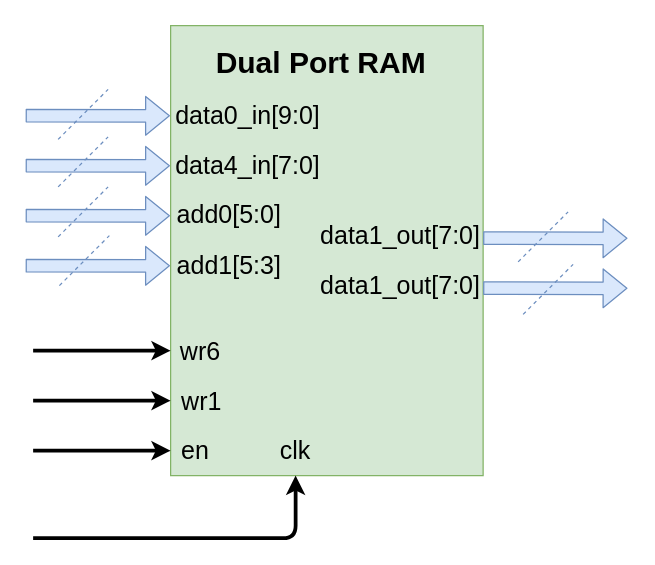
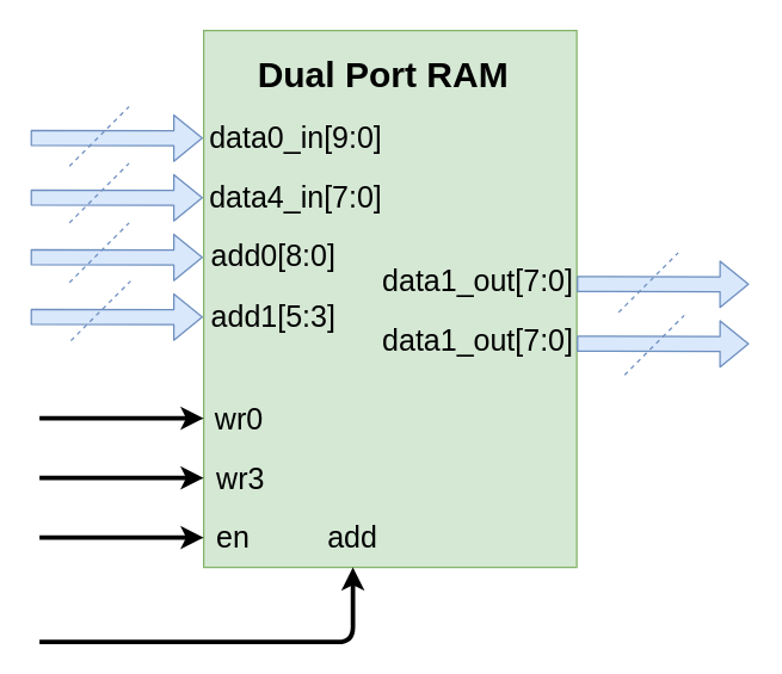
- <mxCell id="21" value="&lt;font style=&quot;font-size: 20px&quot;&gt;add0[5:0]&lt;/font&gt;" style="text;html=1;strokeColor=none;fillColor=none;align=center;verticalAlign=middle;whiteSpace=wrap;rounded=0;" vertex="1" parent="1"><mxGeometry x="163" y="160" width="40" height="20" as="geometry" /></mxCell>
+ <mxCell id="21" value="&lt;font style=&quot;font-size: 20px&quot;&gt;add0[8:0]&lt;/font&gt;" style="text;html=1;strokeColor=none;fillColor=none;align=center;verticalAlign=middle;whiteSpace=wrap;rounded=0;" vertex="1" parent="1"><mxGeometry x="163" y="160" width="40" height="20" as="geometry" /></mxCell>
- <mxCell id="17" value="&lt;font style=&quot;font-size: 20px&quot;&gt;wr6&lt;/font&gt;" style="text;html=1;strokeColor=none;fillColor=none;align=center;verticalAlign=middle;whiteSpace=wrap;rounded=0;" vertex="1" parent="1"><mxGeometry x="140" y="270" width="40" height="20" as="geometry" /></mxCell>
+ <mxCell id="17" value="&lt;font style=&quot;font-size: 20px&quot;&gt;wr0&lt;/font&gt;" style="text;html=1;strokeColor=none;fillColor=none;align=center;verticalAlign=middle;whiteSpace=wrap;rounded=0;" vertex="1" parent="1"><mxGeometry x="140" y="270" width="40" height="20" as="geometry" /></mxCell>
- <mxCell id="18" value="&lt;font style=&quot;font-size: 20px&quot;&gt;wr1&lt;/font&gt;" style="text;html=1;strokeColor=none;fillColor=none;align=center;verticalAlign=middle;whiteSpace=wrap;rounded=0;" vertex="1" parent="1"><mxGeometry x="141" y="310" width="40" height="20" as="geometry" /></mxCell>
+ <mxCell id="18" value="&lt;font style=&quot;font-size: 20px&quot;&gt;wr3&lt;/font&gt;" style="text;html=1;strokeColor=none;fillColor=none;align=center;verticalAlign=middle;whiteSpace=wrap;rounded=0;" vertex="1" parent="1"><mxGeometry x="141" y="310" width="40" height="20" as="geometry" /></mxCell>
- <mxCell id="28" value="&lt;font style=&quot;font-size: 20px&quot;&gt;clk&lt;/font&gt;" style="text;html=1;strokeColor=none;fillColor=none;align=center;verticalAlign=middle;whiteSpace=wrap;rounded=0;" vertex="1" parent="1"><mxGeometry x="216" y="349" width="40" height="20" as="geometry" /></mxCell>
+ <mxCell id="28" value="&lt;font style=&quot;font-size: 20px&quot;&gt;add&lt;/font&gt;" style="text;html=1;strokeColor=none;fillColor=none;align=center;verticalAlign=middle;whiteSpace=wrap;rounded=0;" vertex="1" parent="1"><mxGeometry x="216" y="349" width="40" height="20" as="geometry" /></mxCell>
